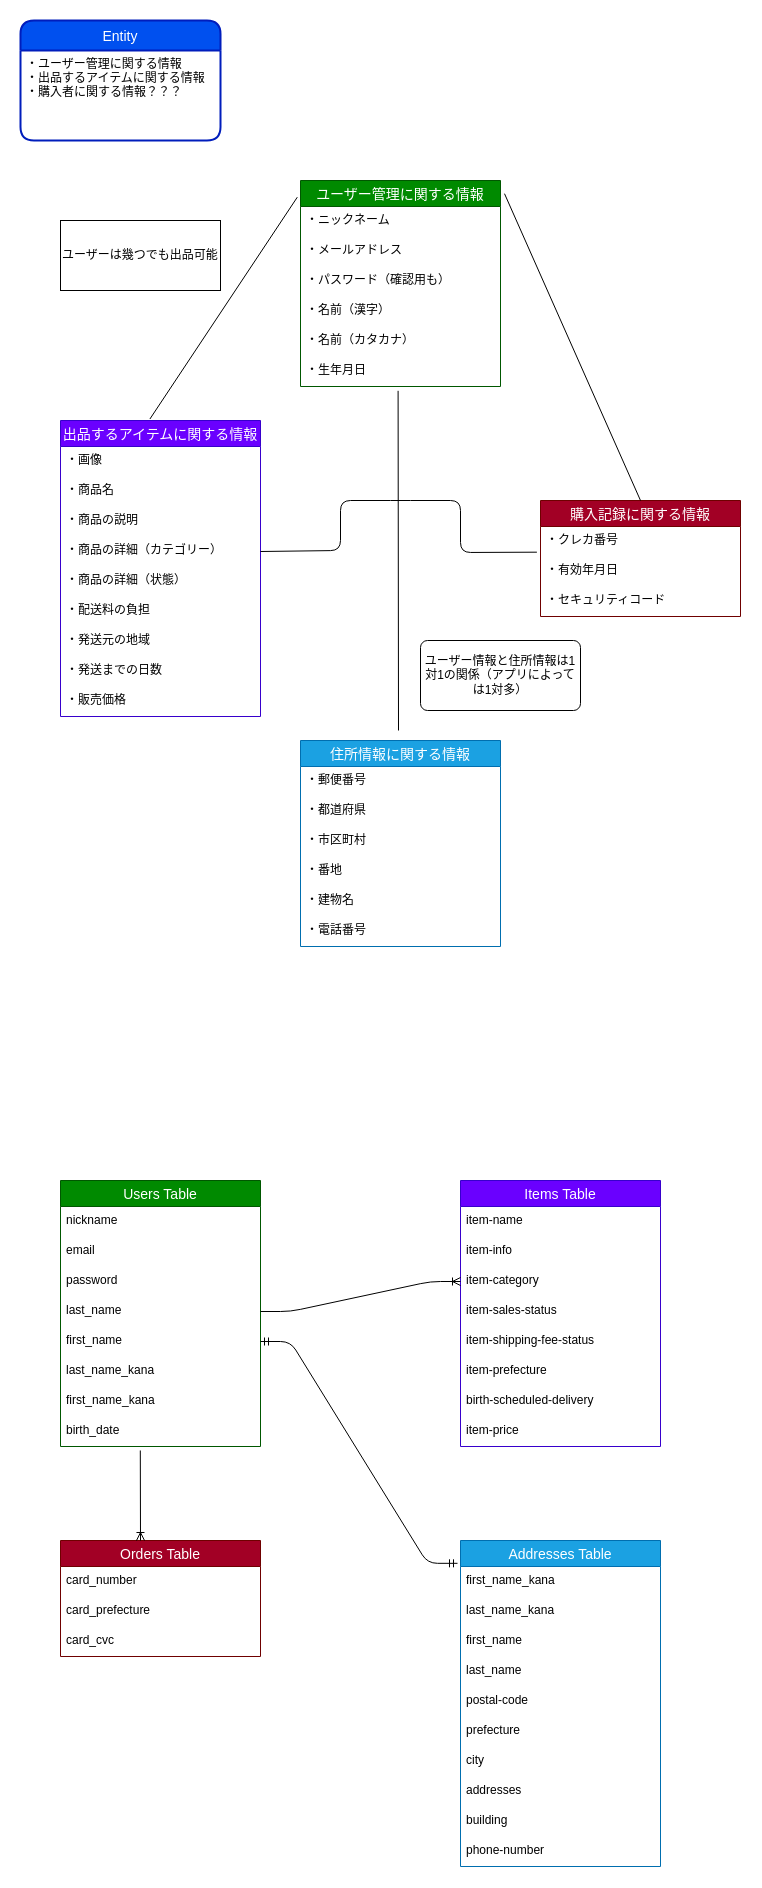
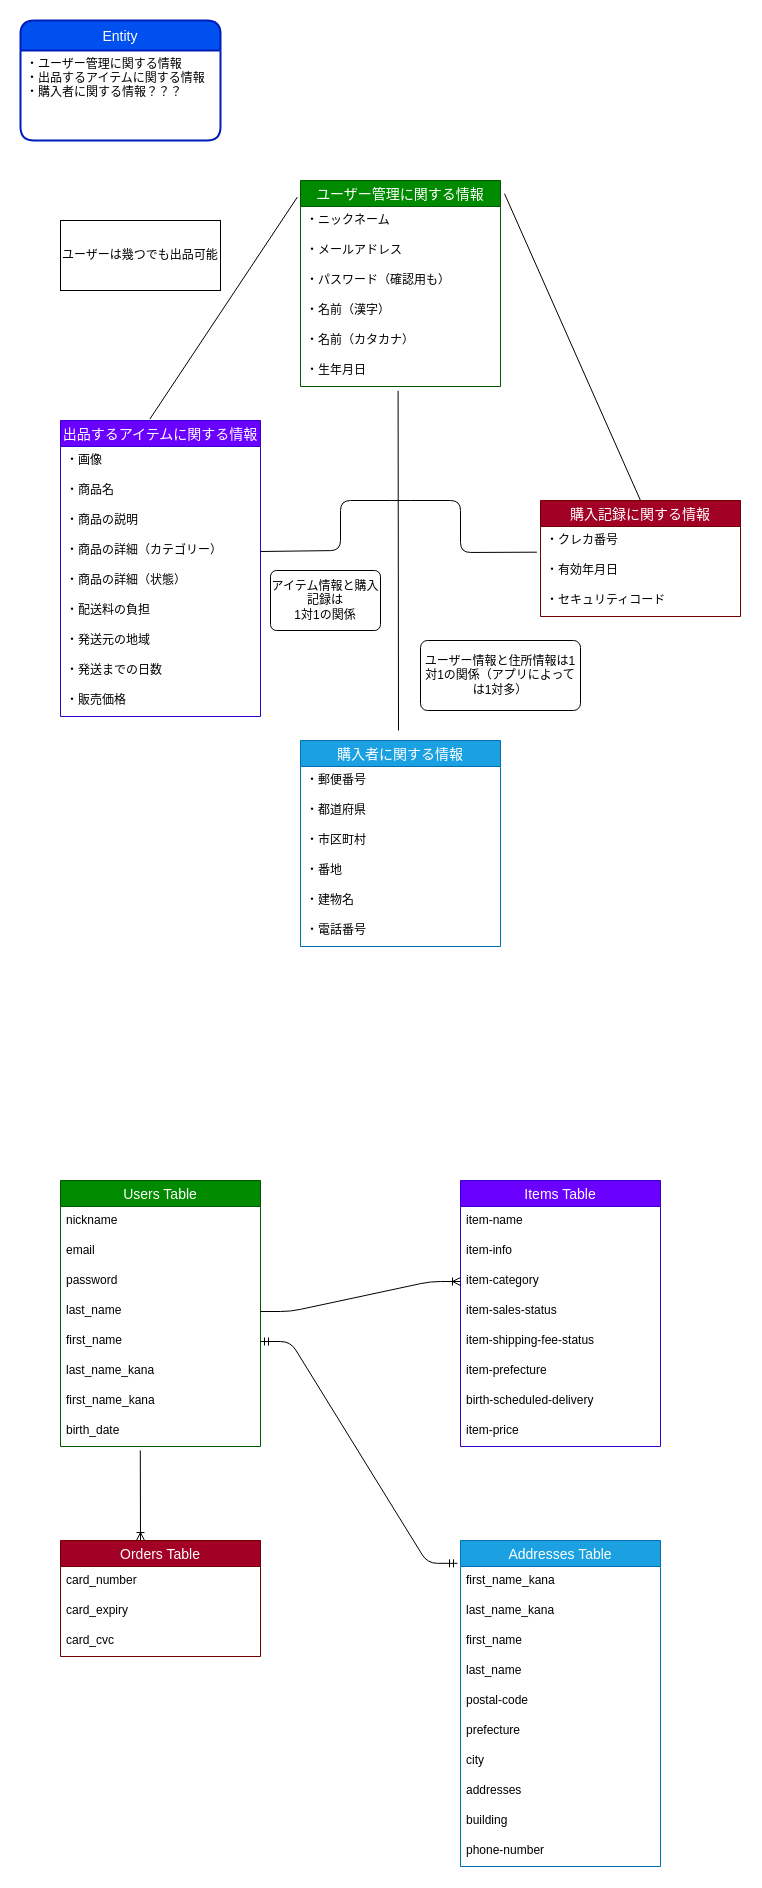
+ <mxCell id="61" value="アイテム情報と購入記録は&lt;br&gt;1対1の関係" style="rounded=1;arcSize=10;whiteSpace=wrap;html=1;align=center;" vertex="1" parent="1"><mxGeometry x="270" y="570" width="110" height="60" as="geometry" /></mxCell>
- <mxCell id="53" value="住所情報に関する情報" style="swimlane;fontStyle=0;childLayout=stackLayout;horizontal=1;startSize=26;horizontalStack=0;resizeParent=1;resizeParentMax=0;resizeLast=0;collapsible=1;marginBottom=0;align=center;fontSize=14;fillColor=#1ba1e2;fontColor=#ffffff;strokeColor=#006EAF;" vertex="1" parent="1"><mxGeometry x="300" y="740" width="200" height="206" as="geometry" /></mxCell>
+ <mxCell id="53" value="購入者に関する情報" style="swimlane;fontStyle=0;childLayout=stackLayout;horizontal=1;startSize=26;horizontalStack=0;resizeParent=1;resizeParentMax=0;resizeLast=0;collapsible=1;marginBottom=0;align=center;fontSize=14;fillColor=#1ba1e2;fontColor=#ffffff;strokeColor=#006EAF;" vertex="1" parent="1"><mxGeometry x="300" y="740" width="200" height="206" as="geometry" /></mxCell>
- <mxCell id="49" value="card_prefecture" style="text;strokeColor=none;fillColor=none;spacingLeft=4;spacingRight=4;overflow=hidden;rotatable=0;points=[[0,0.5],[1,0.5]];portConstraint=eastwest;fontSize=12;" vertex="1" parent="47"><mxGeometry y="56" width="200" height="30" as="geometry" /></mxCell>
+ <mxCell id="49" value="card_expiry" style="text;strokeColor=none;fillColor=none;spacingLeft=4;spacingRight=4;overflow=hidden;rotatable=0;points=[[0,0.5],[1,0.5]];portConstraint=eastwest;fontSize=12;" vertex="1" parent="47"><mxGeometry y="56" width="200" height="30" as="geometry" /></mxCell>
